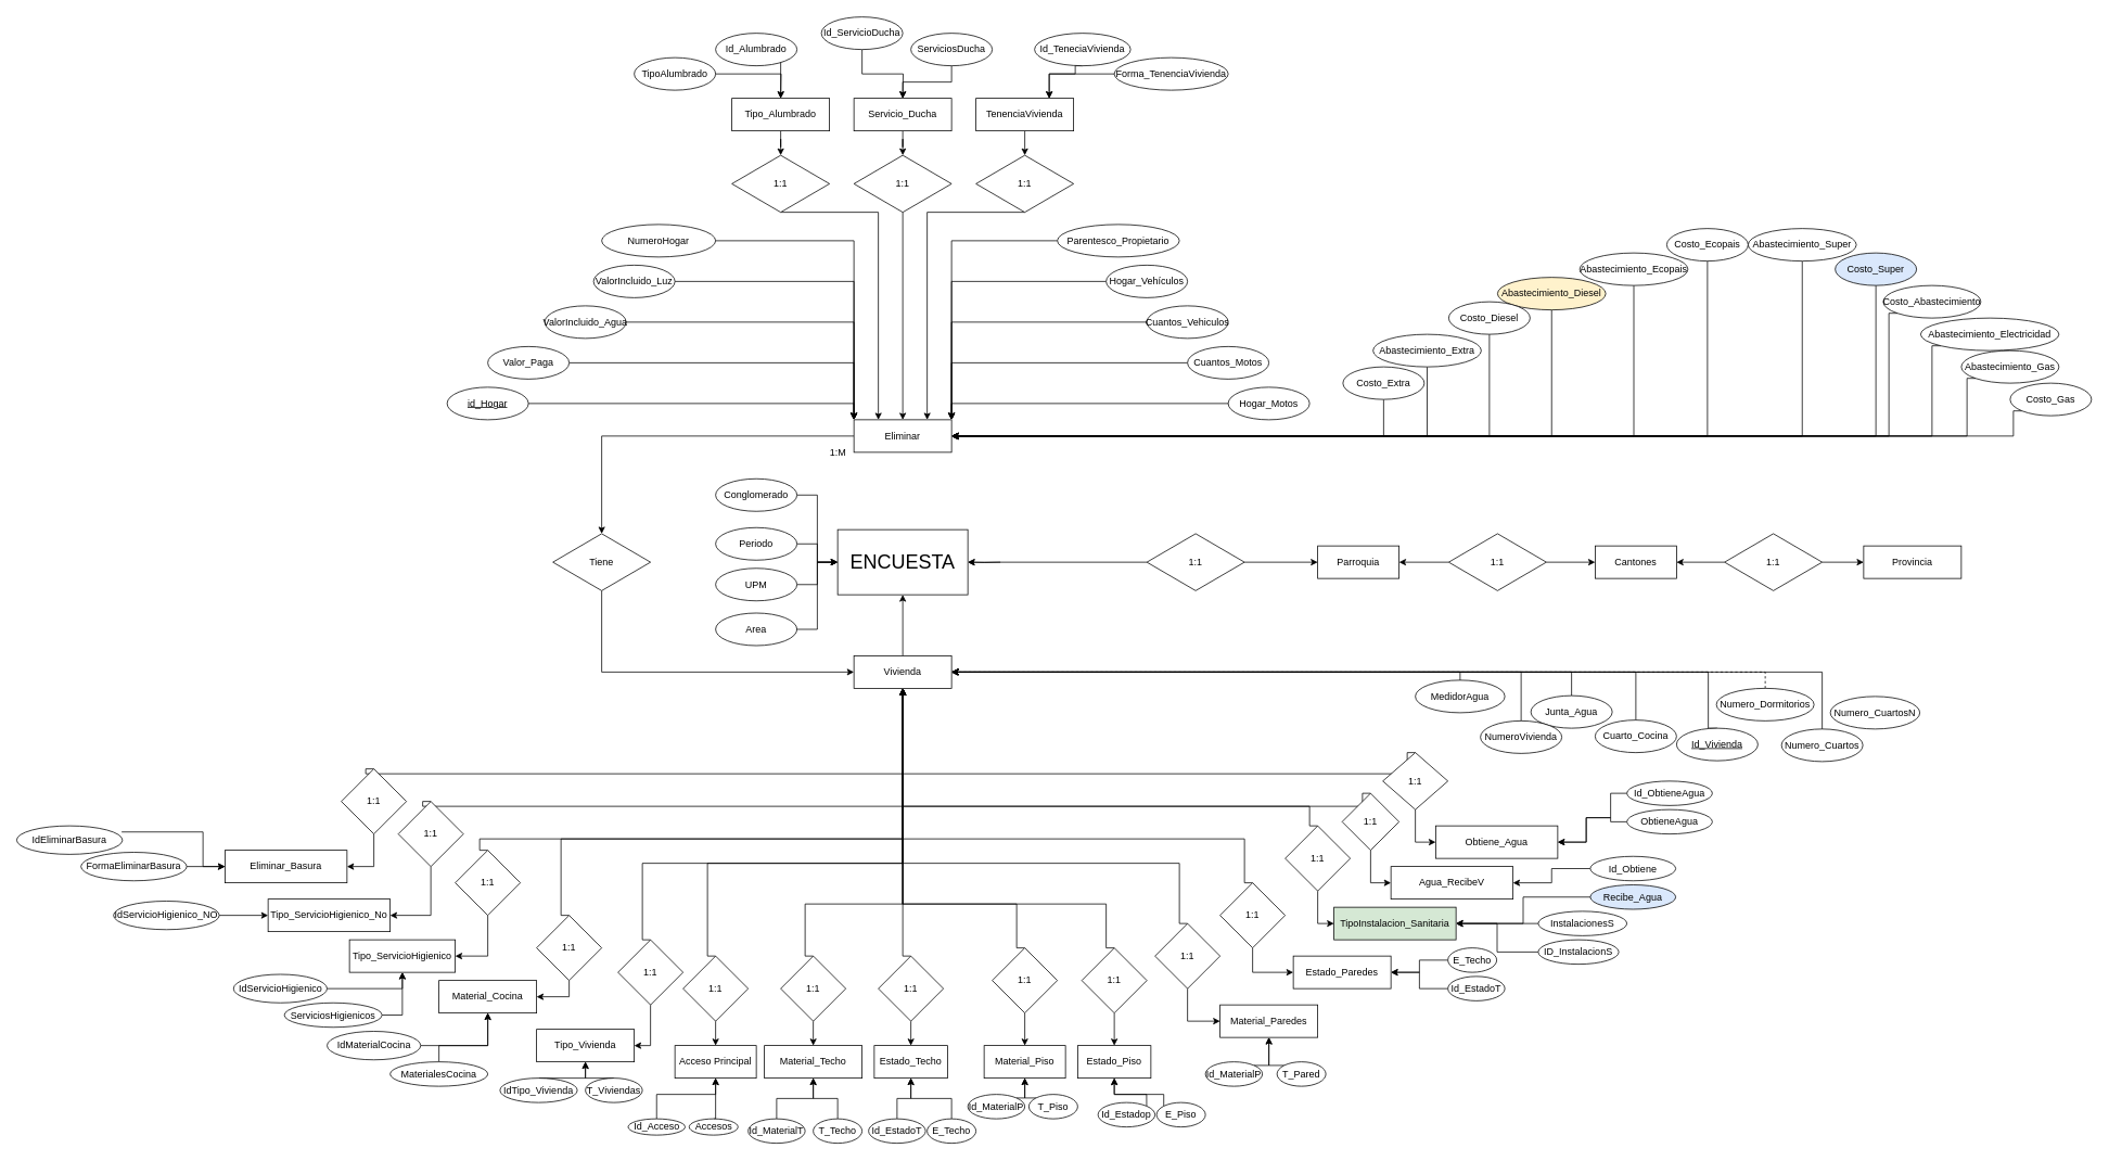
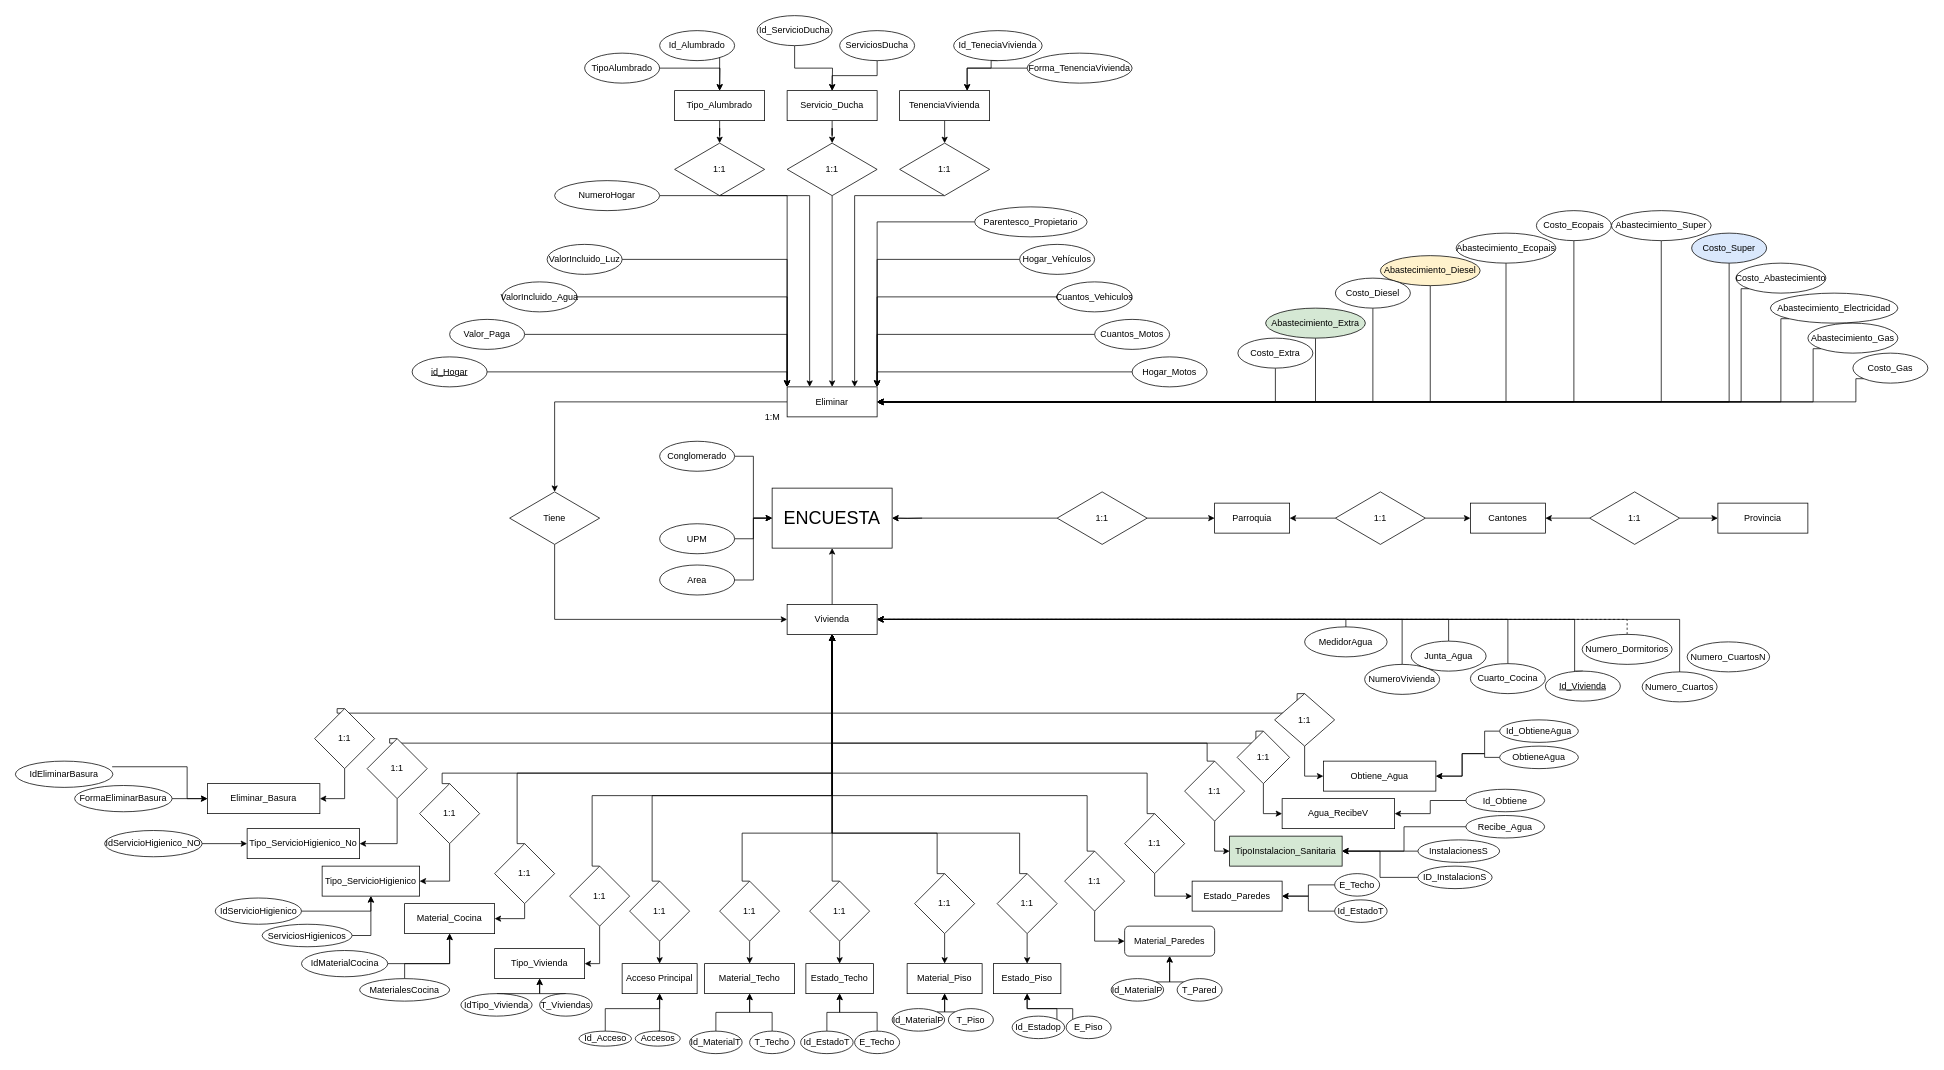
- <mxCell id="186" value="NumeroHogar" style="ellipse;whiteSpace=wrap;html=1;align=center;" parent="1" vertex="1"><mxGeometry x="739" y="275" width="140" height="40" as="geometry" /></mxCell>
+ <mxCell id="186" value="NumeroHogar" style="ellipse;whiteSpace=wrap;html=1;align=center;" parent="1" vertex="1"><mxGeometry x="739" y="240" width="140" height="40" as="geometry" /></mxCell>
- <mxCell id="198" value="Abastecimiento_Extra" style="ellipse;whiteSpace=wrap;html=1;align=center;" parent="1" vertex="1"><mxGeometry x="1687" y="410" width="133" height="40" as="geometry" /></mxCell>
+ <mxCell id="198" value="Abastecimiento_Extra" style="ellipse;whiteSpace=wrap;html=1;align=center;fillColor=#d5e8d4;" parent="1" vertex="1"><mxGeometry x="1687" y="410" width="133" height="40" as="geometry" /></mxCell>
- <mxCell id="11" value="Periodo&lt;br&gt;" style="ellipse;whiteSpace=wrap;html=1;align=center;" parent="1" vertex="1"><mxGeometry x="879" y="647.5" width="100" height="40" as="geometry" /></mxCell>
- <mxCell id="10" style="edgeStyle=orthogonalEdgeStyle;rounded=0;orthogonalLoop=1;jettySize=auto;html=1;exitX=1;exitY=0.5;exitDx=0;exitDy=0;entryX=0;entryY=0.5;entryDx=0;entryDy=0;" parent="1" source="11" target="2" edge="1"><mxGeometry relative="1" as="geometry" /></mxCell>
- <mxCell id="164" value="Recibe_Agua" style="ellipse;whiteSpace=wrap;html=1;align=center;fillColor=#dae8fc;" parent="1" vertex="1"><mxGeometry x="1954" y="1086.5" width="105" height="30" as="geometry" /></mxCell>
+ <mxCell id="164" value="Recibe_Agua" style="ellipse;whiteSpace=wrap;html=1;align=center;" parent="1" vertex="1"><mxGeometry x="1954" y="1086.5" width="105" height="30" as="geometry" /></mxCell>
- <mxCell id="22" value="Material_Paredes" style="whiteSpace=wrap;html=1;align=center;" parent="1" vertex="1"><mxGeometry x="1499" y="1234" width="120" height="40" as="geometry" /></mxCell>
+ <mxCell id="22" value="Material_Paredes" style="whiteSpace=wrap;html=1;align=center;rounded=1;" parent="1" vertex="1"><mxGeometry x="1499" y="1234" width="120" height="40" as="geometry" /></mxCell>
